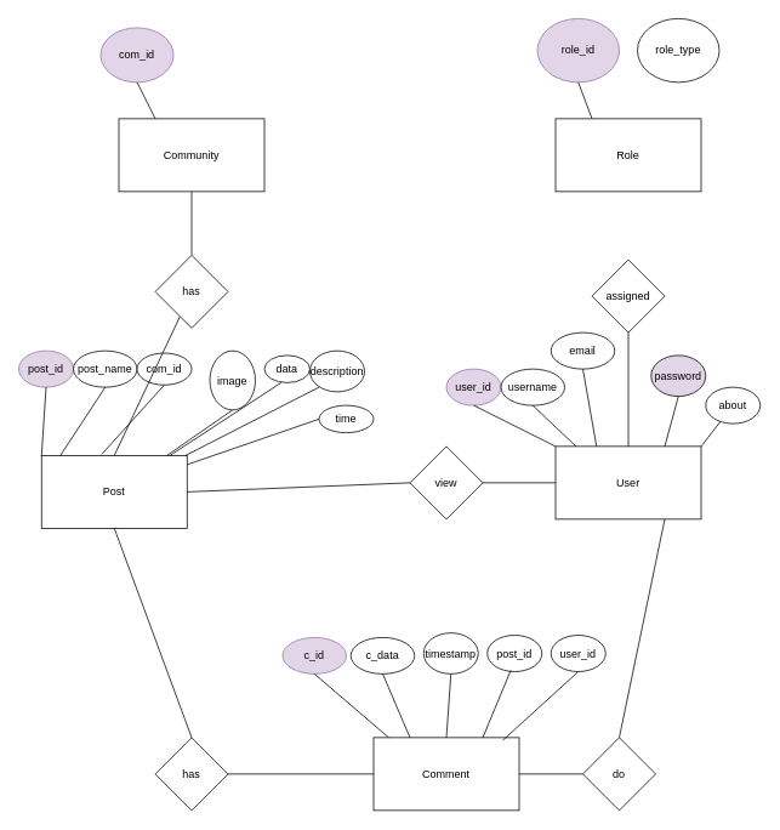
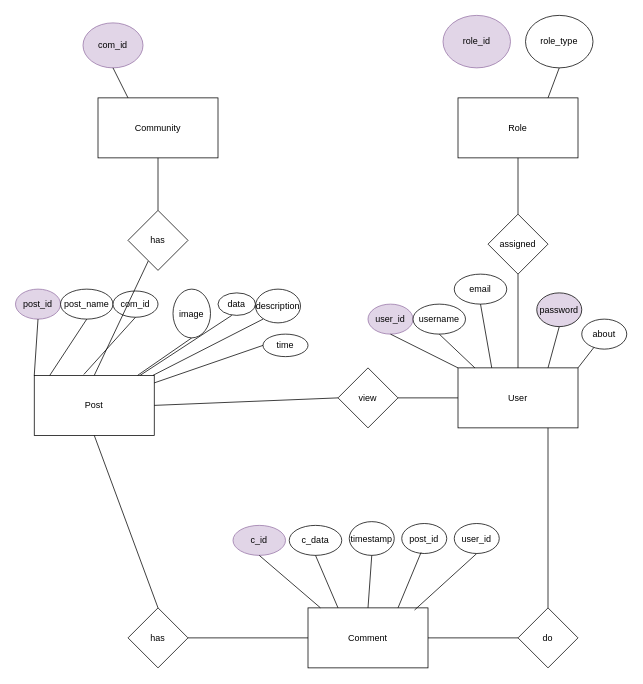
- <mxCell id="56" value="" style="endArrow=none;html=1;rounded=0;exitX=0.5;exitY=1;exitDx=0;exitDy=0;entryX=0.25;entryY=0;entryDx=0;entryDy=0;" edge="1" parent="1" source="55" target="54"><mxGeometry width="50" height="50" relative="1" as="geometry"><mxPoint x="500" y="430" as="sourcePoint" /><mxPoint x="550" y="380" as="targetPoint" /></mxGeometry></mxCell>
+ <mxCell id="58" value="" style="endArrow=none;html=1;rounded=0;exitX=0.5;exitY=1;exitDx=0;exitDy=0;entryX=0.75;entryY=0;entryDx=0;entryDy=0;" edge="1" parent="1" source="57" target="54"><mxGeometry width="50" height="50" relative="1" as="geometry"><mxPoint x="500" y="430" as="sourcePoint" /><mxPoint x="550" y="380" as="targetPoint" /></mxGeometry></mxCell>
+ <mxCell id="60" value="" style="endArrow=none;html=1;rounded=0;exitX=0.5;exitY=1;exitDx=0;exitDy=0;entryX=0.5;entryY=0;entryDx=0;entryDy=0;" edge="1" parent="1" source="54" target="59"><mxGeometry width="50" height="50" relative="1" as="geometry"><mxPoint x="500" y="480" as="sourcePoint" /><mxPoint x="550" y="430" as="targetPoint" /></mxGeometry></mxCell>
- <mxCell id="44" value="do" style="rhombus;whiteSpace=wrap;html=1;" vertex="1" parent="1"><mxGeometry x="640" y="810" width="80" height="80" as="geometry" /></mxCell>
+ <mxCell id="44" value="do" style="rhombus;whiteSpace=wrap;html=1;" vertex="1" parent="1"><mxGeometry x="690" y="810" width="80" height="80" as="geometry" /></mxCell>
